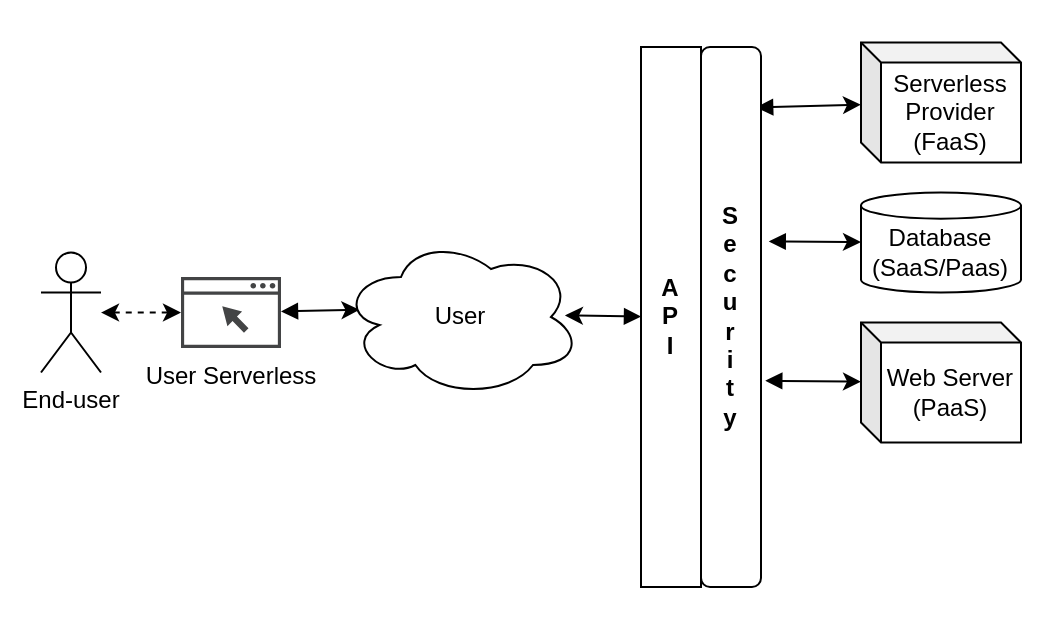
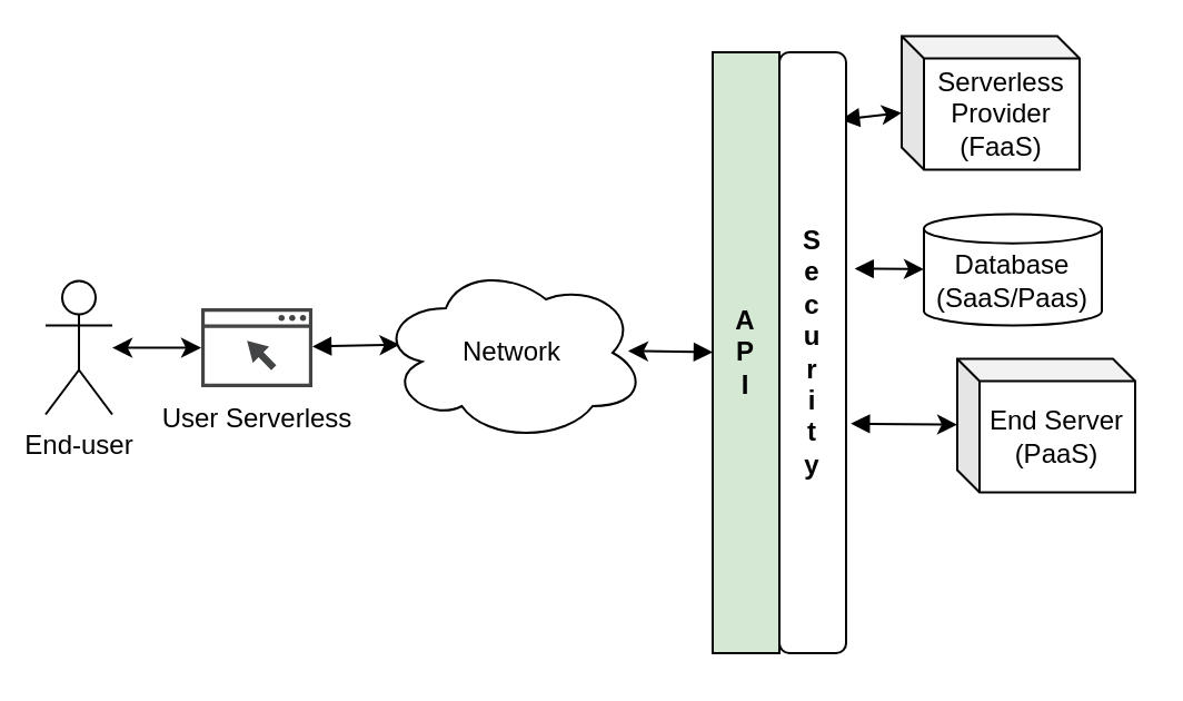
- <mxCell id="11" value="Serverless&lt;br&gt;Provider&lt;div&gt;(FaaS)&lt;/div&gt;" style="shape=cube;whiteSpace=wrap;html=1;boundedLbl=1;backgroundOutline=1;darkOpacity=0.05;darkOpacity2=0.1;size=10;" vertex="1" parent="1"><mxGeometry x="430" y="20.75" width="80" height="60" as="geometry" /></mxCell>
+ <mxCell id="11" value="Serverless&lt;br&gt;Provider&lt;div&gt;(FaaS)&lt;/div&gt;" style="shape=cube;whiteSpace=wrap;html=1;boundedLbl=1;backgroundOutline=1;darkOpacity=0.05;darkOpacity2=0.1;size=10;" vertex="1" parent="1"><mxGeometry x="405" y="15.75" width="80" height="60" as="geometry" /></mxCell>
- <mxCell id="10" value="Database&lt;br&gt;(SaaS/Paas)" style="shape=cylinder3;whiteSpace=wrap;html=1;boundedLbl=1;backgroundOutline=1;size=6.552;" vertex="1" parent="1"><mxGeometry x="430" y="95.75" width="80" height="50" as="geometry" /></mxCell>
+ <mxCell id="10" value="Database&lt;br&gt;(SaaS/Paas)" style="shape=cylinder3;whiteSpace=wrap;html=1;boundedLbl=1;backgroundOutline=1;size=6.552;" vertex="1" parent="1"><mxGeometry x="415" y="95.75" width="80" height="50" as="geometry" /></mxCell>
- <mxCell id="4" style="edgeStyle=orthogonalEdgeStyle;rounded=0;orthogonalLoop=1;jettySize=auto;html=1;startArrow=classic;startFill=1;dashed=1;" edge="1" parent="1" source="5" target="3"><mxGeometry relative="1" as="geometry" /></mxCell>
+ <mxCell id="4" style="edgeStyle=orthogonalEdgeStyle;rounded=0;orthogonalLoop=1;jettySize=auto;html=1;startArrow=classic;startFill=1;" edge="1" parent="1" source="5" target="3"><mxGeometry relative="1" as="geometry" /></mxCell>
- <mxCell id="9" value="User" style="ellipse;shape=cloud;whiteSpace=wrap;html=1;" vertex="1" parent="1"><mxGeometry x="170" y="118" width="120" height="80" as="geometry" /></mxCell>
+ <mxCell id="9" value="Network" style="ellipse;shape=cloud;whiteSpace=wrap;html=1;" vertex="1" parent="1"><mxGeometry x="170" y="118" width="120" height="80" as="geometry" /></mxCell>
- <mxCell id="15" value="A&lt;div&gt;P&lt;br&gt;I&lt;/div&gt;" style="rounded=0;whiteSpace=wrap;html=1;fontStyle=1" vertex="1" parent="1"><mxGeometry x="320" y="23" width="30" height="270" as="geometry" /></mxCell>
+ <mxCell id="15" value="A&lt;div&gt;P&lt;br&gt;I&lt;/div&gt;" style="rounded=0;whiteSpace=wrap;html=1;fontStyle=1;fillColor=#d5e8d4;" vertex="1" parent="1"><mxGeometry x="320" y="23" width="30" height="270" as="geometry" /></mxCell>
- <mxCell id="12" value="Web Server&lt;br&gt;(PaaS)" style="shape=cube;whiteSpace=wrap;html=1;boundedLbl=1;backgroundOutline=1;darkOpacity=0.05;darkOpacity2=0.1;size=10;" vertex="1" parent="1"><mxGeometry x="430" y="160.75" width="80" height="60" as="geometry" /></mxCell>
+ <mxCell id="12" value="End Server&lt;br&gt;(PaaS)" style="shape=cube;whiteSpace=wrap;html=1;boundedLbl=1;backgroundOutline=1;darkOpacity=0.05;darkOpacity2=0.1;size=10;" vertex="1" parent="1"><mxGeometry x="430" y="160.75" width="80" height="60" as="geometry" /></mxCell>
